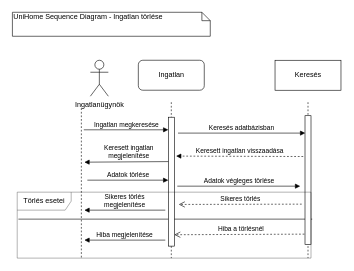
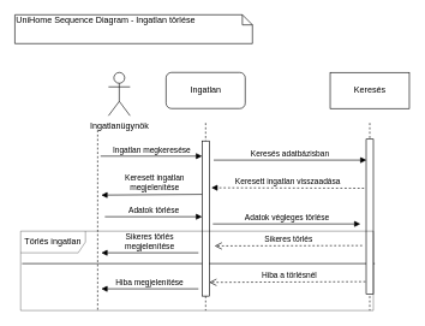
- <mxCell id="22" value="Törlés esetei" style="shape=umlFrame;whiteSpace=wrap;html=1;shadow=0;comic=0;gradientColor=none;opacity=50;swimlaneFillColor=none;fillColor=#ffffff;width=90;height=30;" parent="1" vertex="1"><mxGeometry x="28" y="320" width="490" height="110" as="geometry" /></mxCell>
+ <mxCell id="22" value="Törlés ingatlan" style="shape=umlFrame;whiteSpace=wrap;html=1;shadow=0;comic=0;gradientColor=none;opacity=50;swimlaneFillColor=none;fillColor=#ffffff;width=90;height=30;" parent="1" vertex="1"><mxGeometry x="28" y="320" width="490" height="110" as="geometry" /></mxCell>
